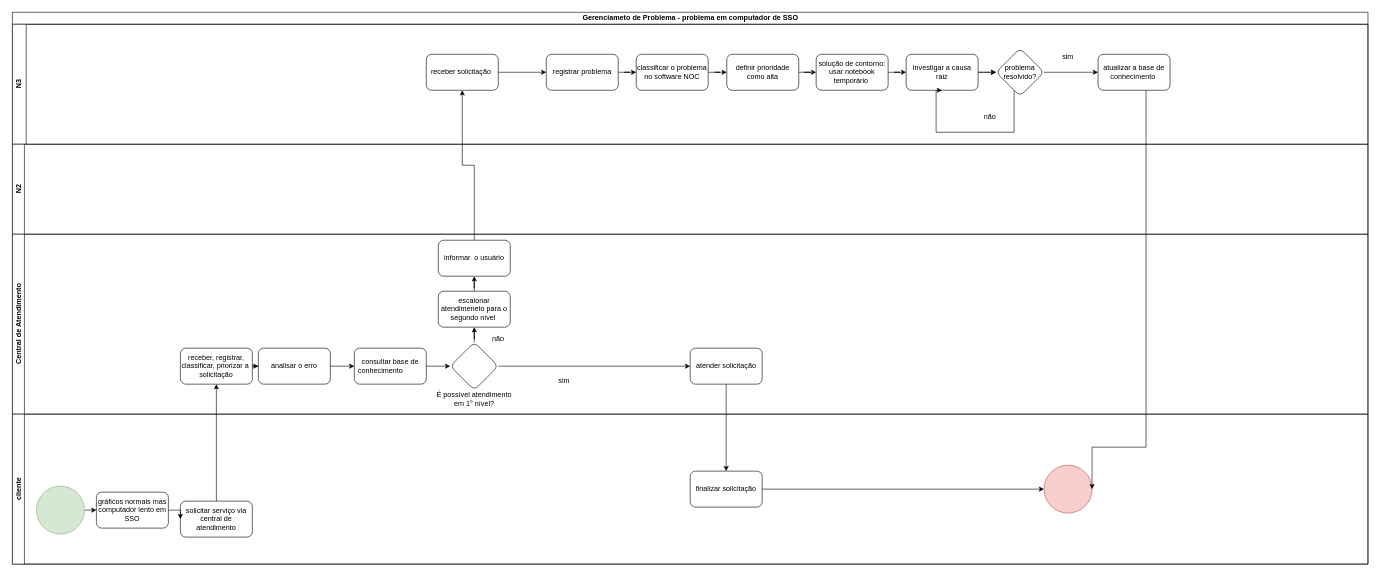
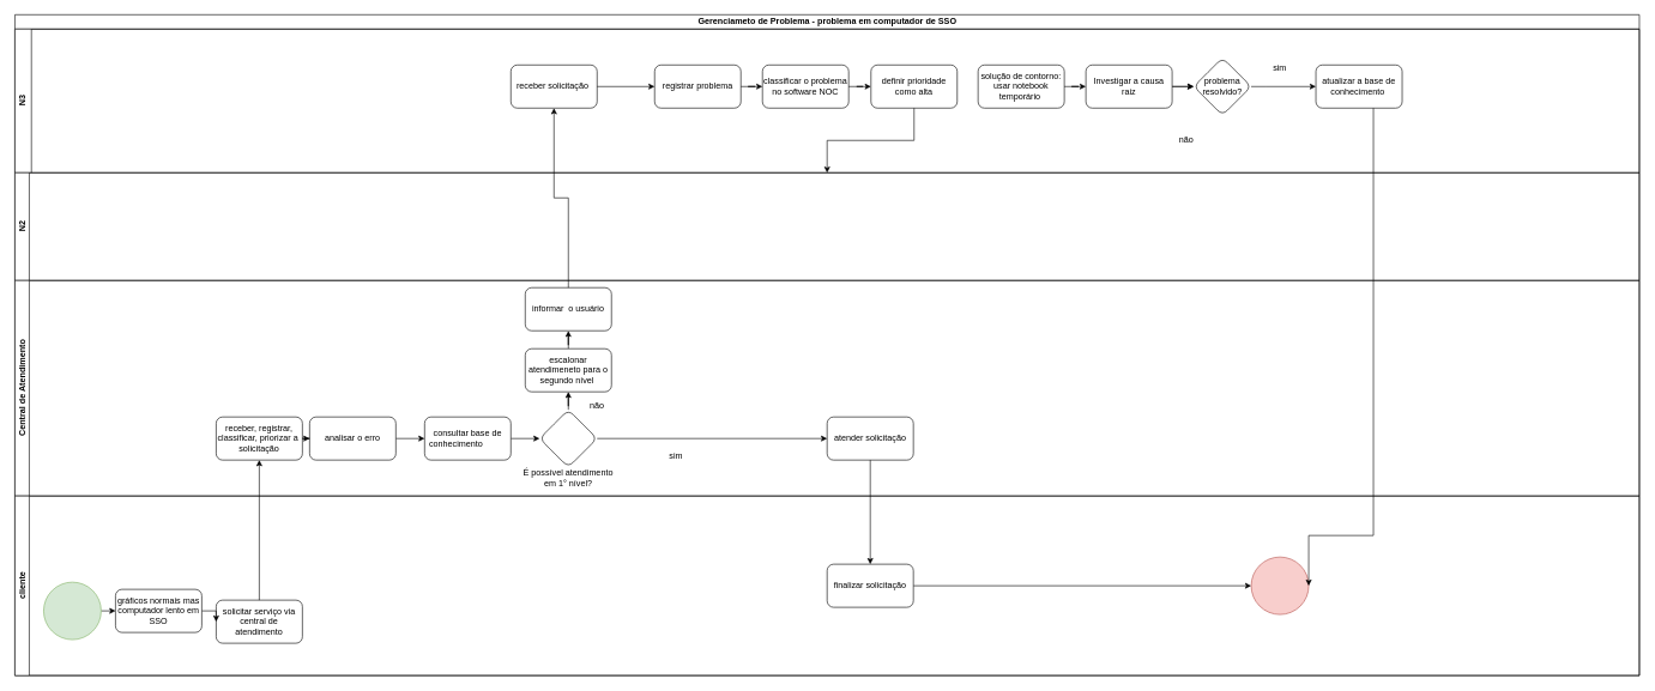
- <mxCell id="12" value="" style="edgeStyle=orthogonalEdgeStyle;rounded=0;orthogonalLoop=1;jettySize=auto;html=1;" parent="3" source="9" target="11" edge="1"><mxGeometry relative="1" as="geometry" /></mxCell>
+ <mxCell id="12" value="" style="edgeStyle=orthogonalEdgeStyle;rounded=0;orthogonalLoop=1;jettySize=auto;html=1;" parent="3" source="9" target="23" edge="1"><mxGeometry relative="1" as="geometry" /></mxCell>
- <mxCell id="17" style="edgeStyle=orthogonalEdgeStyle;rounded=0;orthogonalLoop=1;jettySize=auto;html=1;entryX=0.5;entryY=1;entryDx=0;entryDy=0;" parent="3" source="18" target="15" edge="1"><mxGeometry relative="1" as="geometry"><mxPoint x="1650" y="250" as="targetPoint" /><Array as="points"><mxPoint x="1670" y="180" /><mxPoint x="1540" y="180" /><mxPoint x="1540" y="110" /></Array></mxGeometry></mxCell>
